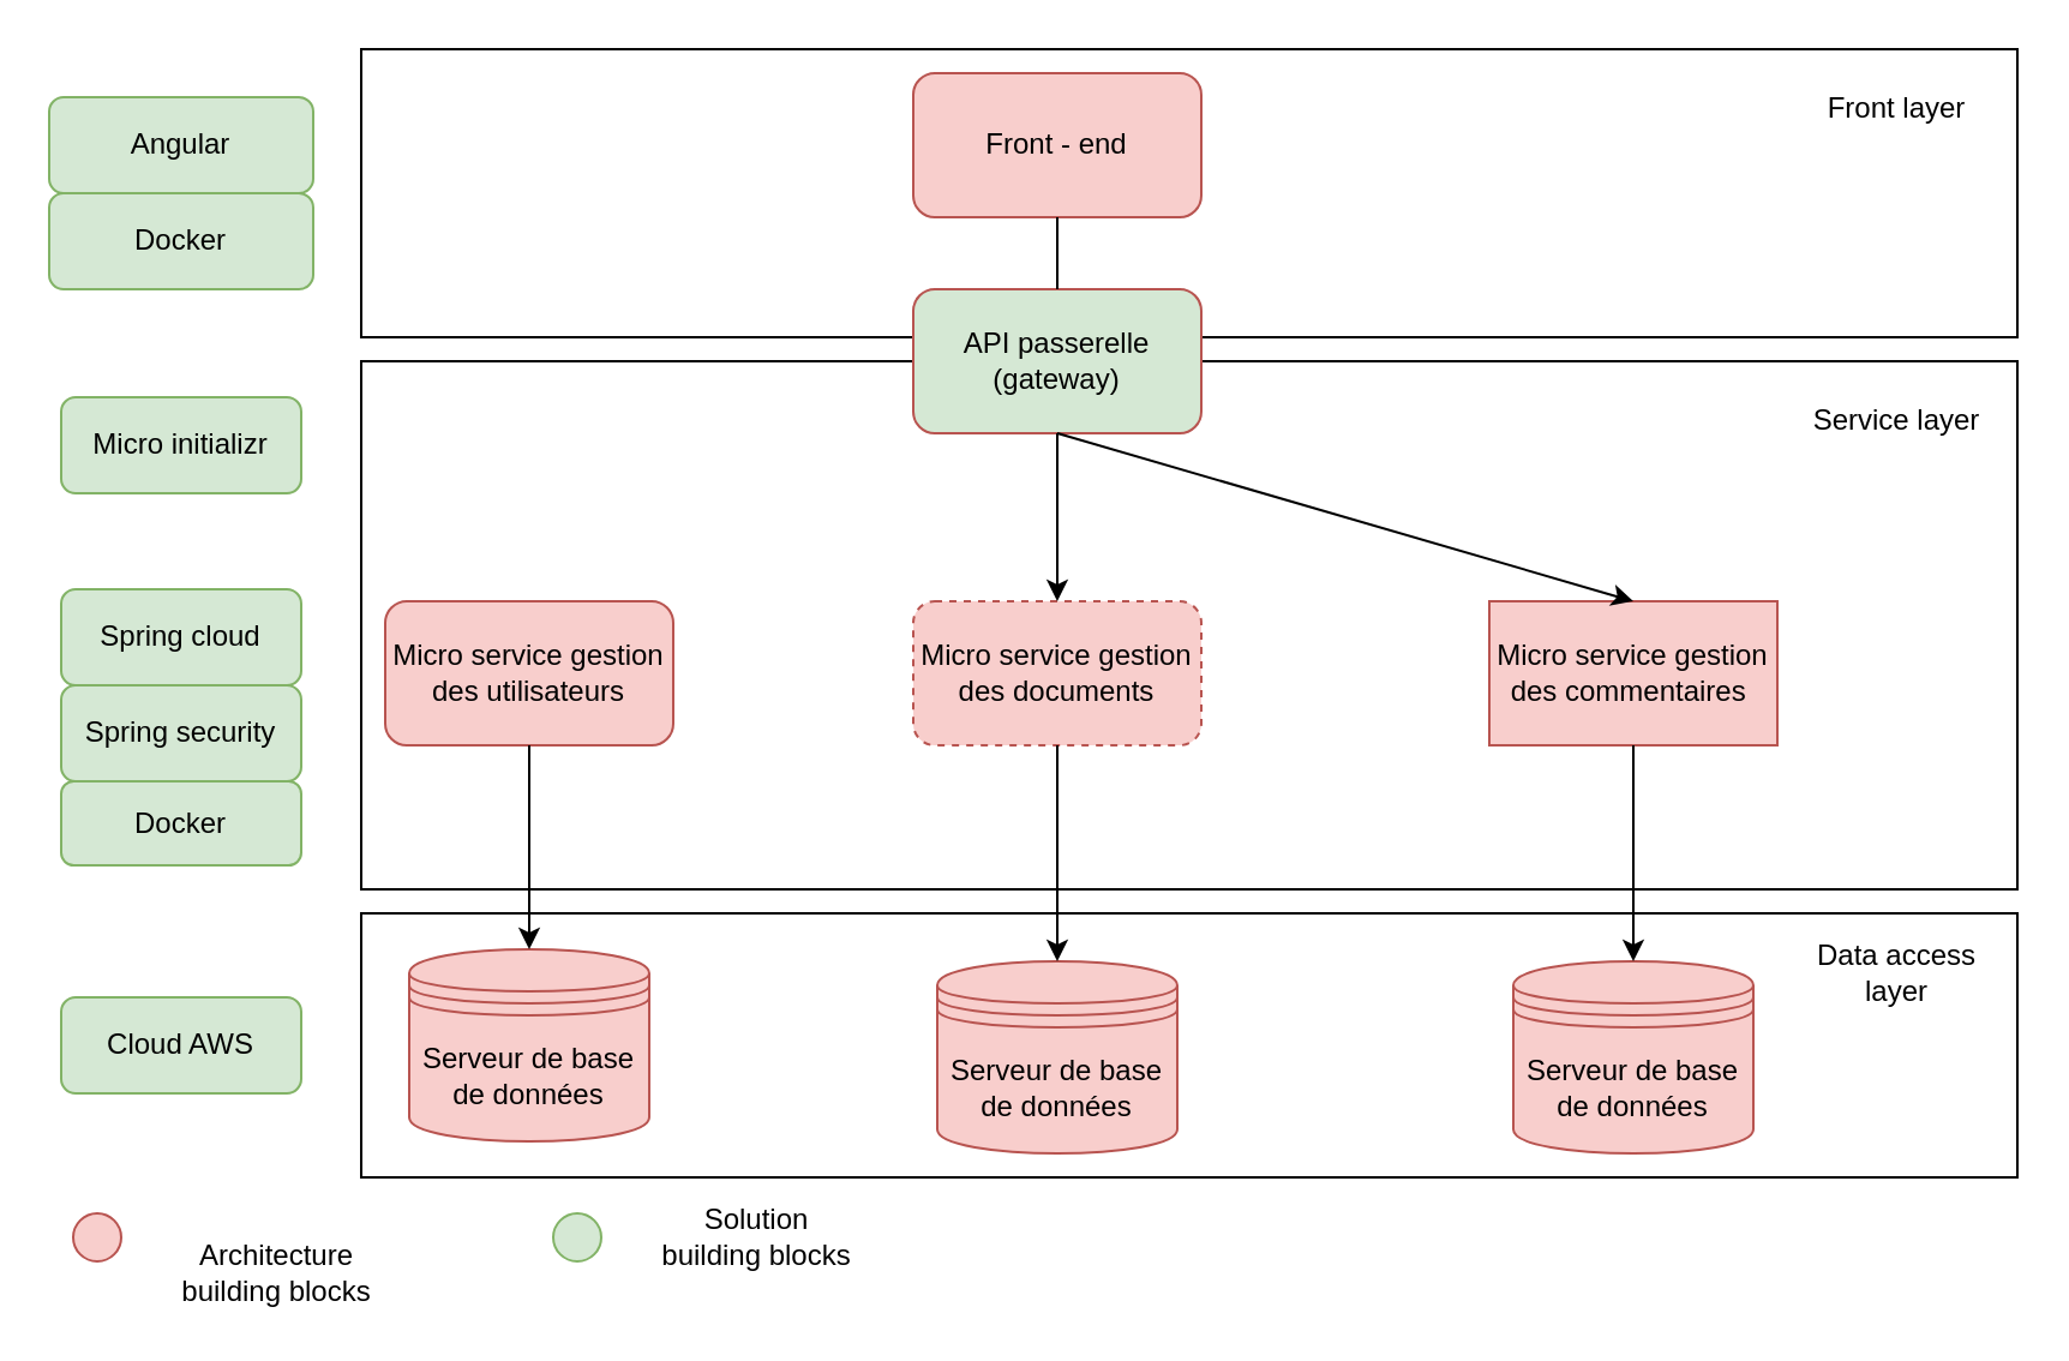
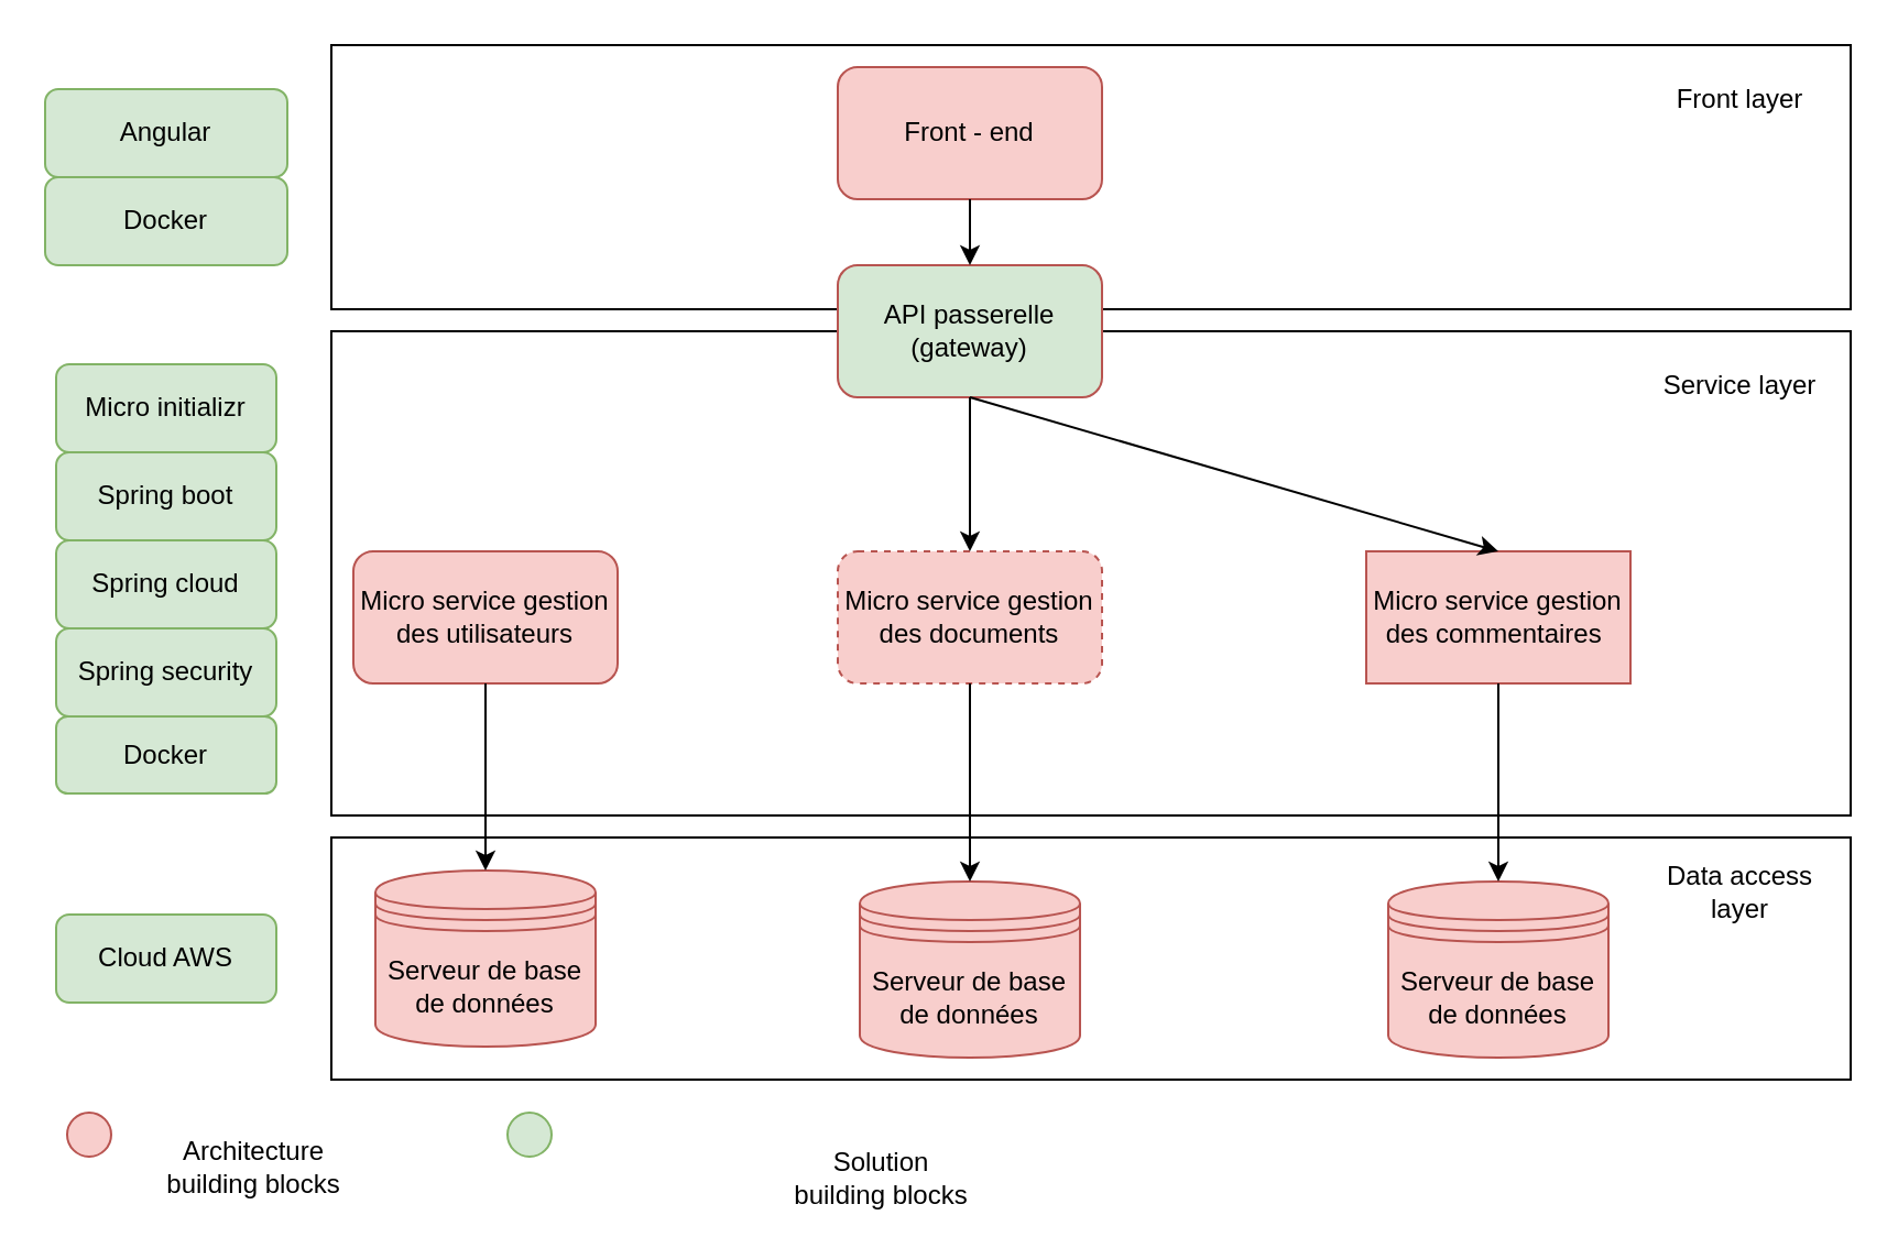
- <mxCell id="14" value="" style="endArrow=none;html=1;rounded=0;entryX=0.5;entryY=0;entryDx=0;entryDy=0;exitX=0.5;exitY=1;exitDx=0;exitDy=0;" parent="1" source="13" target="5" edge="1"><mxGeometry width="50" height="50" relative="1" as="geometry"><mxPoint x="330" y="210" as="sourcePoint" /><mxPoint x="380" y="160" as="targetPoint" /></mxGeometry></mxCell>
+ <mxCell id="14" value="" style="endArrow=classic;html=1;rounded=0;entryX=0.5;entryY=0;entryDx=0;entryDy=0;exitX=0.5;exitY=1;exitDx=0;exitDy=0;" parent="1" source="13" target="5" edge="1"><mxGeometry width="50" height="50" relative="1" as="geometry"><mxPoint x="330" y="210" as="sourcePoint" /><mxPoint x="380" y="160" as="targetPoint" /></mxGeometry></mxCell>
+ <mxCell id="28" value="Spring boot" style="rounded=1;whiteSpace=wrap;html=1;fillColor=#d5e8d4;strokeColor=#82b366;" parent="1" vertex="1"><mxGeometry x="25" y="205" width="100" height="40" as="geometry" /></mxCell>
- <mxCell id="25" value="Solution building blocks" style="text;html=1;strokeColor=none;fillColor=none;align=center;verticalAlign=middle;whiteSpace=wrap;rounded=0;" parent="1" vertex="1"><mxGeometry x="270" y="500" width="90" height="30" as="geometry" /></mxCell>
+ <mxCell id="25" value="Solution building blocks" style="text;html=1;strokeColor=none;fillColor=none;align=center;verticalAlign=middle;whiteSpace=wrap;rounded=0;" parent="1" vertex="1"><mxGeometry x="355" y="520" width="90" height="30" as="geometry" /></mxCell>
